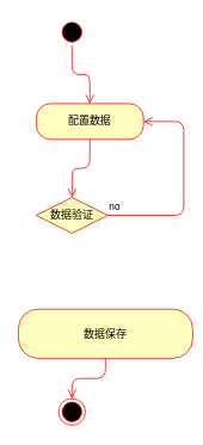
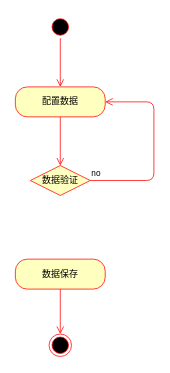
- <mxCell id="4" value="配置数据" style="rounded=1;whiteSpace=wrap;html=1;arcSize=40;fontColor=#000000;fillColor=#ffffc0;strokeColor=#ff0000;" vertex="1" parent="1"><mxGeometry x="40" y="115" width="120" height="40" as="geometry" /></mxCell>
+ <mxCell id="4" value="配置数据" style="rounded=1;whiteSpace=wrap;html=1;arcSize=40;fontColor=#000000;fillColor=#ffffc0;strokeColor=#ff0000;" vertex="1" parent="1"><mxGeometry x="20" y="115" width="120" height="40" as="geometry" /></mxCell>
- <mxCell id="8" value="数据保存" style="rounded=1;whiteSpace=wrap;html=1;arcSize=40;fontColor=#000000;fillColor=#ffffc0;strokeColor=#ff0000;" vertex="1" parent="1"><mxGeometry x="20" y="345" width="195" height="55" as="geometry" /></mxCell>
+ <mxCell id="8" value="数据保存" style="rounded=1;whiteSpace=wrap;html=1;arcSize=40;fontColor=#000000;fillColor=#ffffc0;strokeColor=#ff0000;" vertex="1" parent="1"><mxGeometry x="20" y="345" width="120" height="40" as="geometry" /></mxCell>
